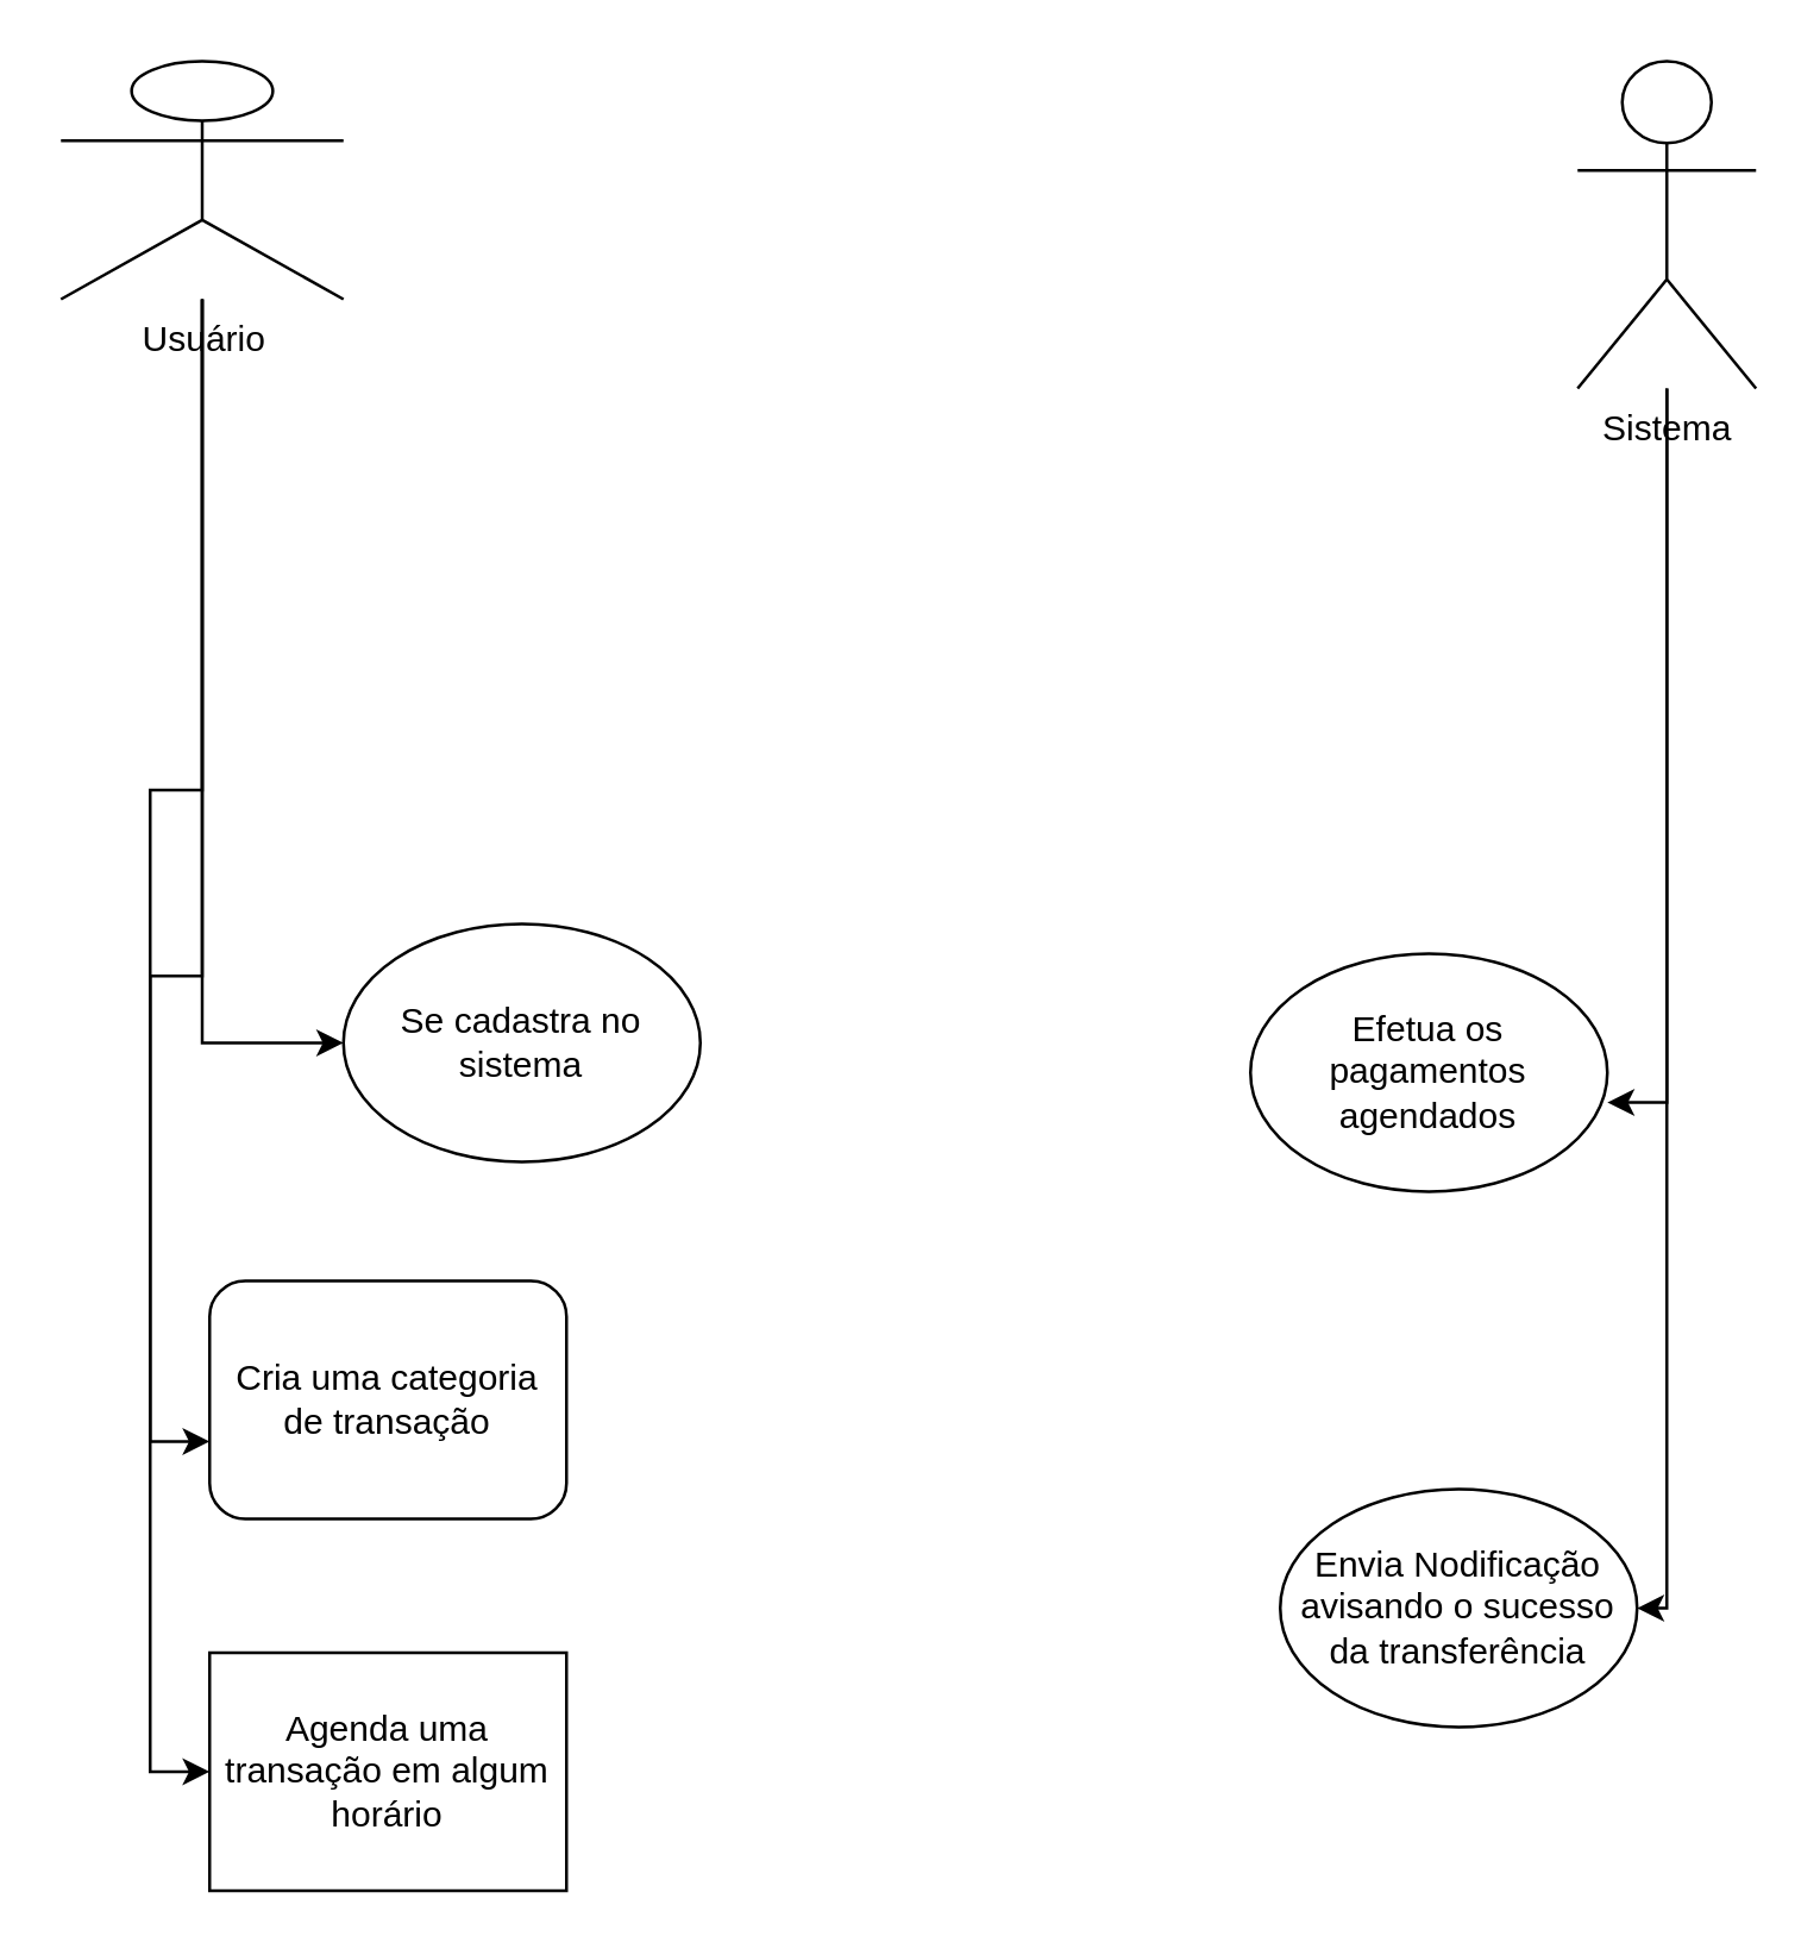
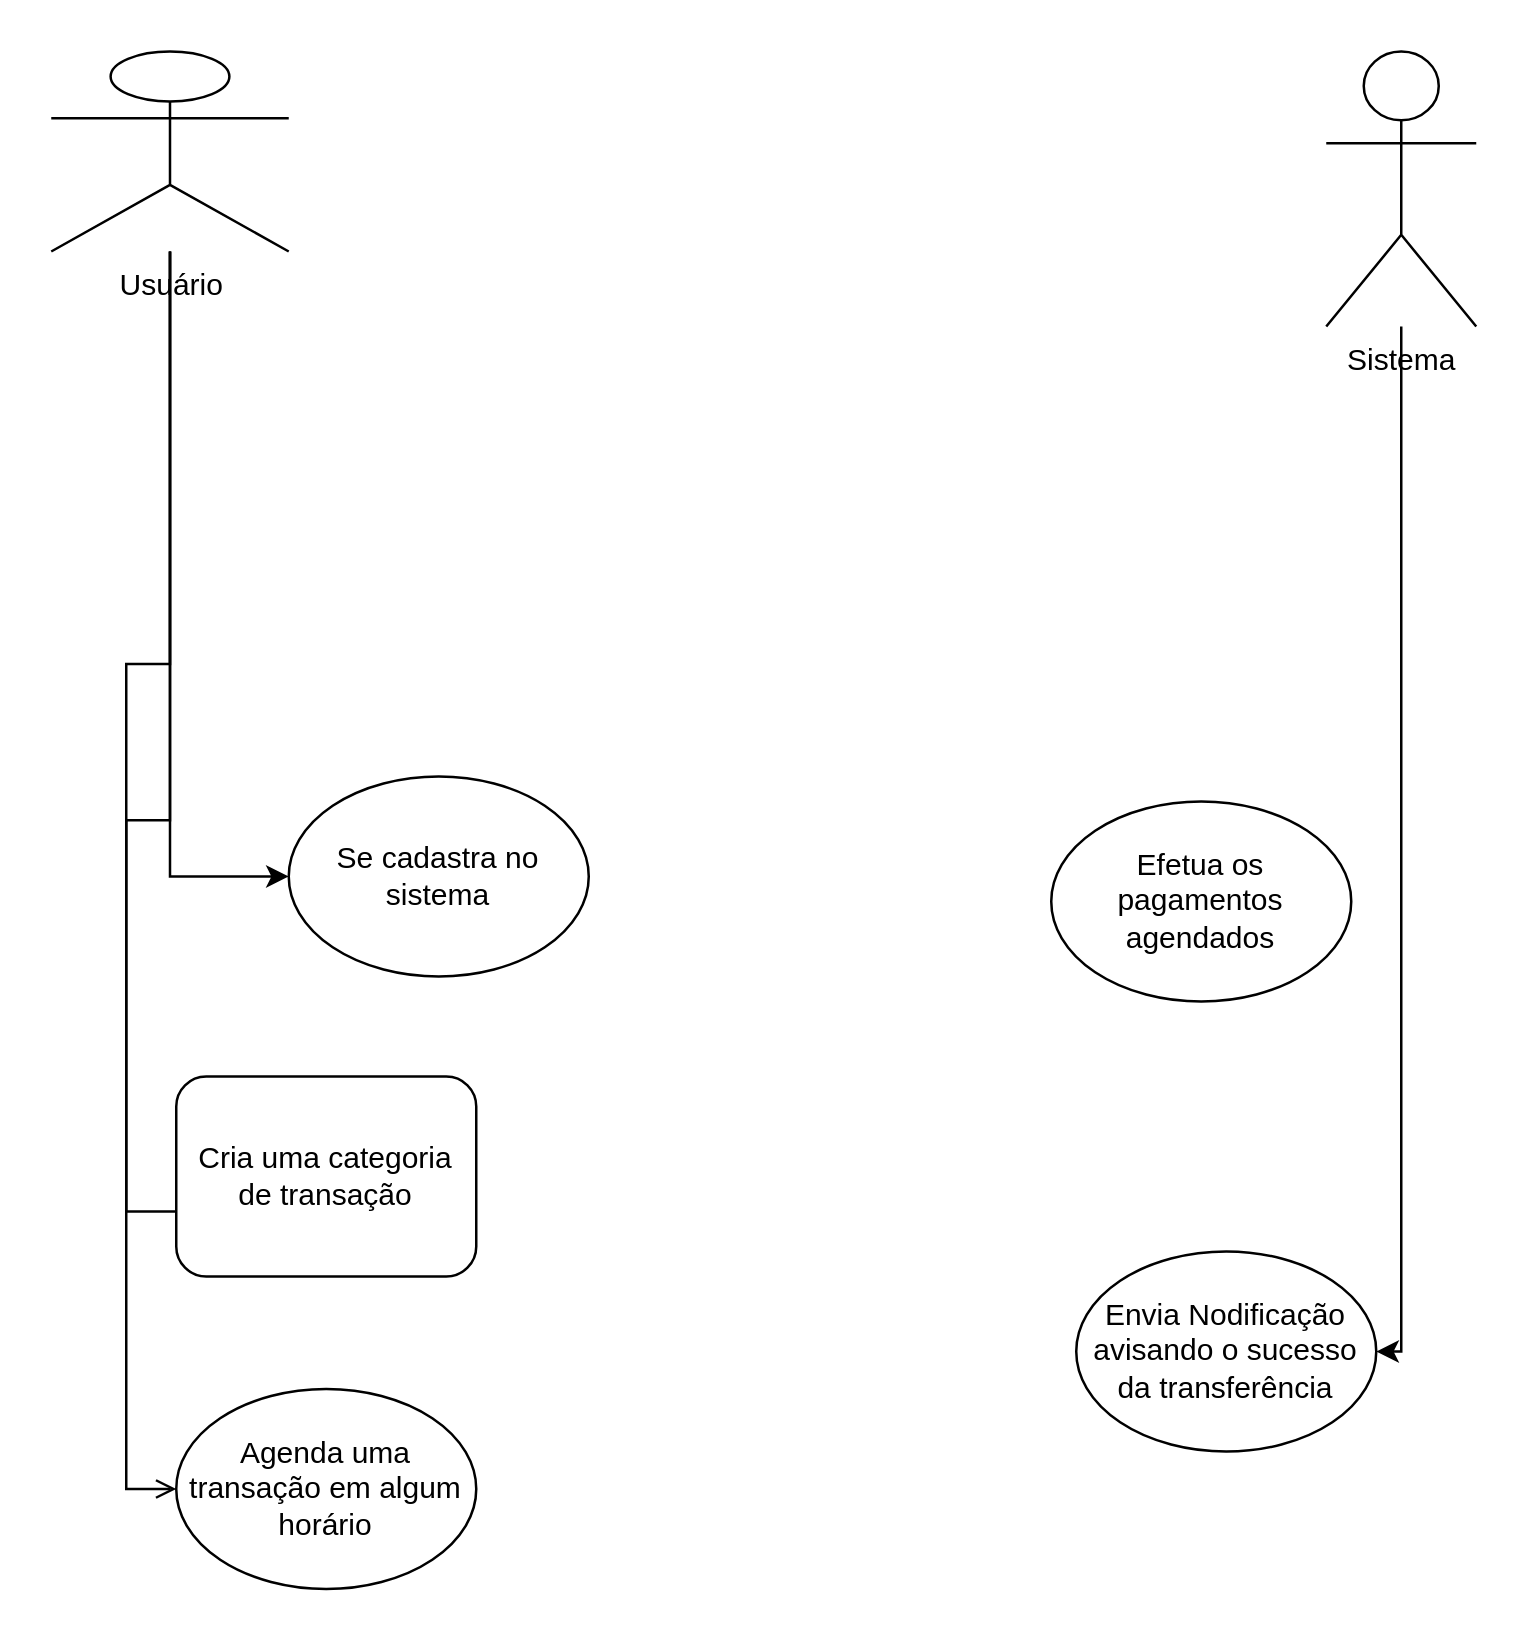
- <mxCell id="13" style="edgeStyle=orthogonalEdgeStyle;rounded=0;orthogonalLoop=1;jettySize=auto;html=1;entryX=1;entryY=0.625;entryDx=0;entryDy=0;entryPerimeter=0;" edge="1" parent="1" source="6" target="10"><mxGeometry relative="1" as="geometry" /></mxCell>
- <mxCell id="11" style="edgeStyle=orthogonalEdgeStyle;rounded=0;orthogonalLoop=1;jettySize=auto;html=1;entryX=0;entryY=0.675;entryDx=0;entryDy=0;entryPerimeter=0;" edge="1" parent="1" source="4" target="8"><mxGeometry relative="1" as="geometry" /></mxCell>
+ <mxCell id="11" style="edgeStyle=orthogonalEdgeStyle;rounded=0;orthogonalLoop=1;jettySize=auto;html=1;entryX=0;entryY=0.675;entryDx=0;entryDy=0;entryPerimeter=0;endArrow=none;" edge="1" parent="1" source="4" target="8"><mxGeometry relative="1" as="geometry" /></mxCell>
- <mxCell id="2" style="edgeStyle=orthogonalEdgeStyle;rounded=0;orthogonalLoop=1;jettySize=auto;html=1;entryX=0;entryY=0.5;entryDx=0;entryDy=0;" edge="1" parent="1" source="4" target="9"><mxGeometry relative="1" as="geometry"><mxPoint x="50" y="310" as="targetPoint" /></mxGeometry></mxCell>
+ <mxCell id="2" style="edgeStyle=orthogonalEdgeStyle;rounded=0;orthogonalLoop=1;jettySize=auto;html=1;entryX=0;entryY=0.5;entryDx=0;entryDy=0;endArrow=open;" edge="1" parent="1" source="4" target="9"><mxGeometry relative="1" as="geometry"><mxPoint x="50" y="310" as="targetPoint" /></mxGeometry></mxCell>
- <mxCell id="9" value="Agenda uma transação em algum horário" style="whiteSpace=wrap;html=1;rounded=0;" vertex="1" parent="1"><mxGeometry x="70" y="555" width="120" height="80" as="geometry" /></mxCell>
+ <mxCell id="9" value="Agenda uma transação em algum horário" style="ellipse;whiteSpace=wrap;html=1;" vertex="1" parent="1"><mxGeometry x="70" y="555" width="120" height="80" as="geometry" /></mxCell>
